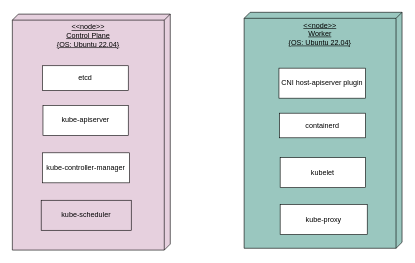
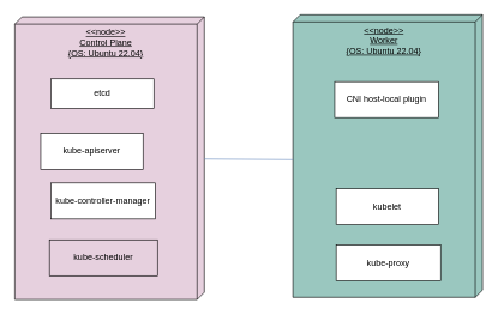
- <mxCell id="11" value="CNI host-apiserver plugin" style="html=1;whiteSpace=wrap;" parent="1" vertex="1"><mxGeometry x="464" y="113" width="144" height="50" as="geometry" /></mxCell>
+ <mxCell id="11" value="CNI host-local plugin" style="html=1;whiteSpace=wrap;" parent="1" vertex="1"><mxGeometry x="464" y="113" width="144" height="50" as="geometry" /></mxCell>
- <mxCell id="4" value="kube-apiserver" style="html=1;whiteSpace=wrap;" parent="1" vertex="1"><mxGeometry x="71" y="175" width="142" height="50" as="geometry" /></mxCell>
+ <mxCell id="4" value="kube-apiserver" style="html=1;whiteSpace=wrap;" parent="1" vertex="1"><mxGeometry x="56" y="185" width="142" height="50" as="geometry" /></mxCell>
- <mxCell id="8" value="containerd" style="html=1;whiteSpace=wrap;" parent="1" vertex="1"><mxGeometry x="465" y="188" width="143" height="41" as="geometry" /></mxCell>
+ <mxCell id="12" value="" style="endArrow=none;html=1;rounded=0;entryX=0;entryY=0;entryDx=201.5;entryDy=263;entryPerimeter=0;fillColor=#dae8fc;strokeColor=#6c8ebf;" parent="1" source="2" target="7" edge="1"><mxGeometry width="50" height="50" relative="1" as="geometry"><mxPoint x="394" y="131" as="sourcePoint" /><mxPoint x="444" y="81" as="targetPoint" /></mxGeometry></mxCell>
